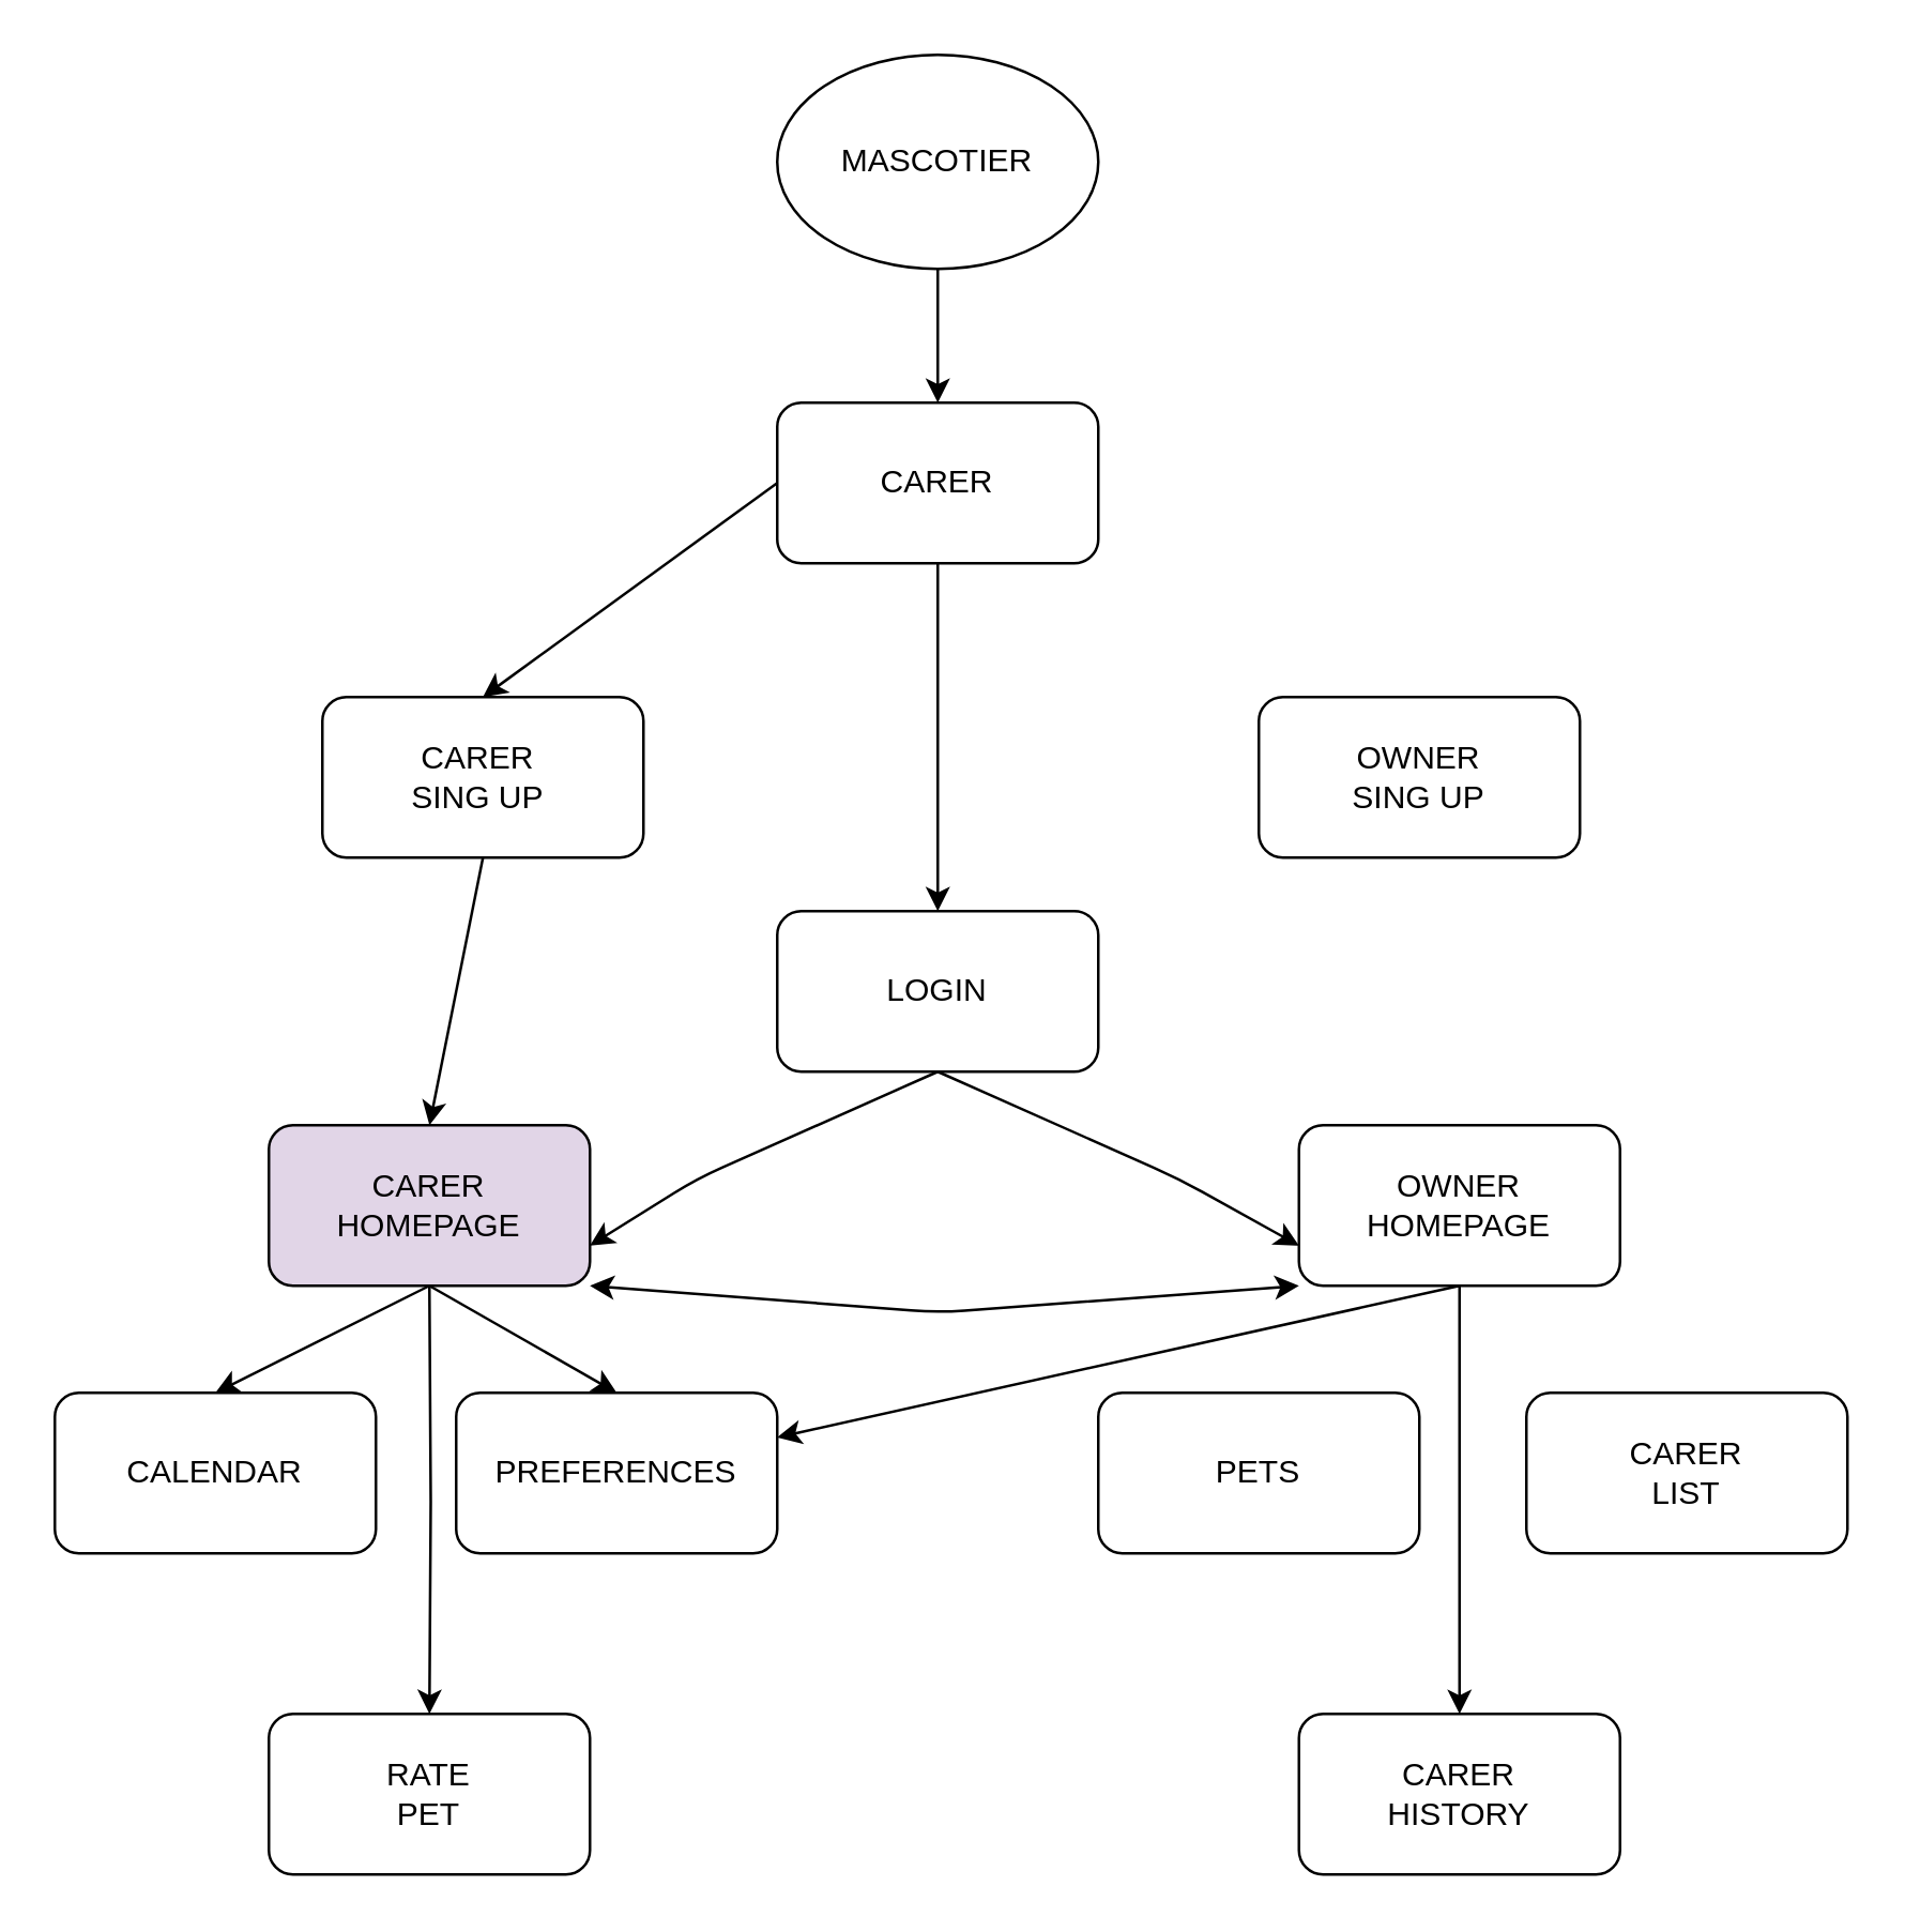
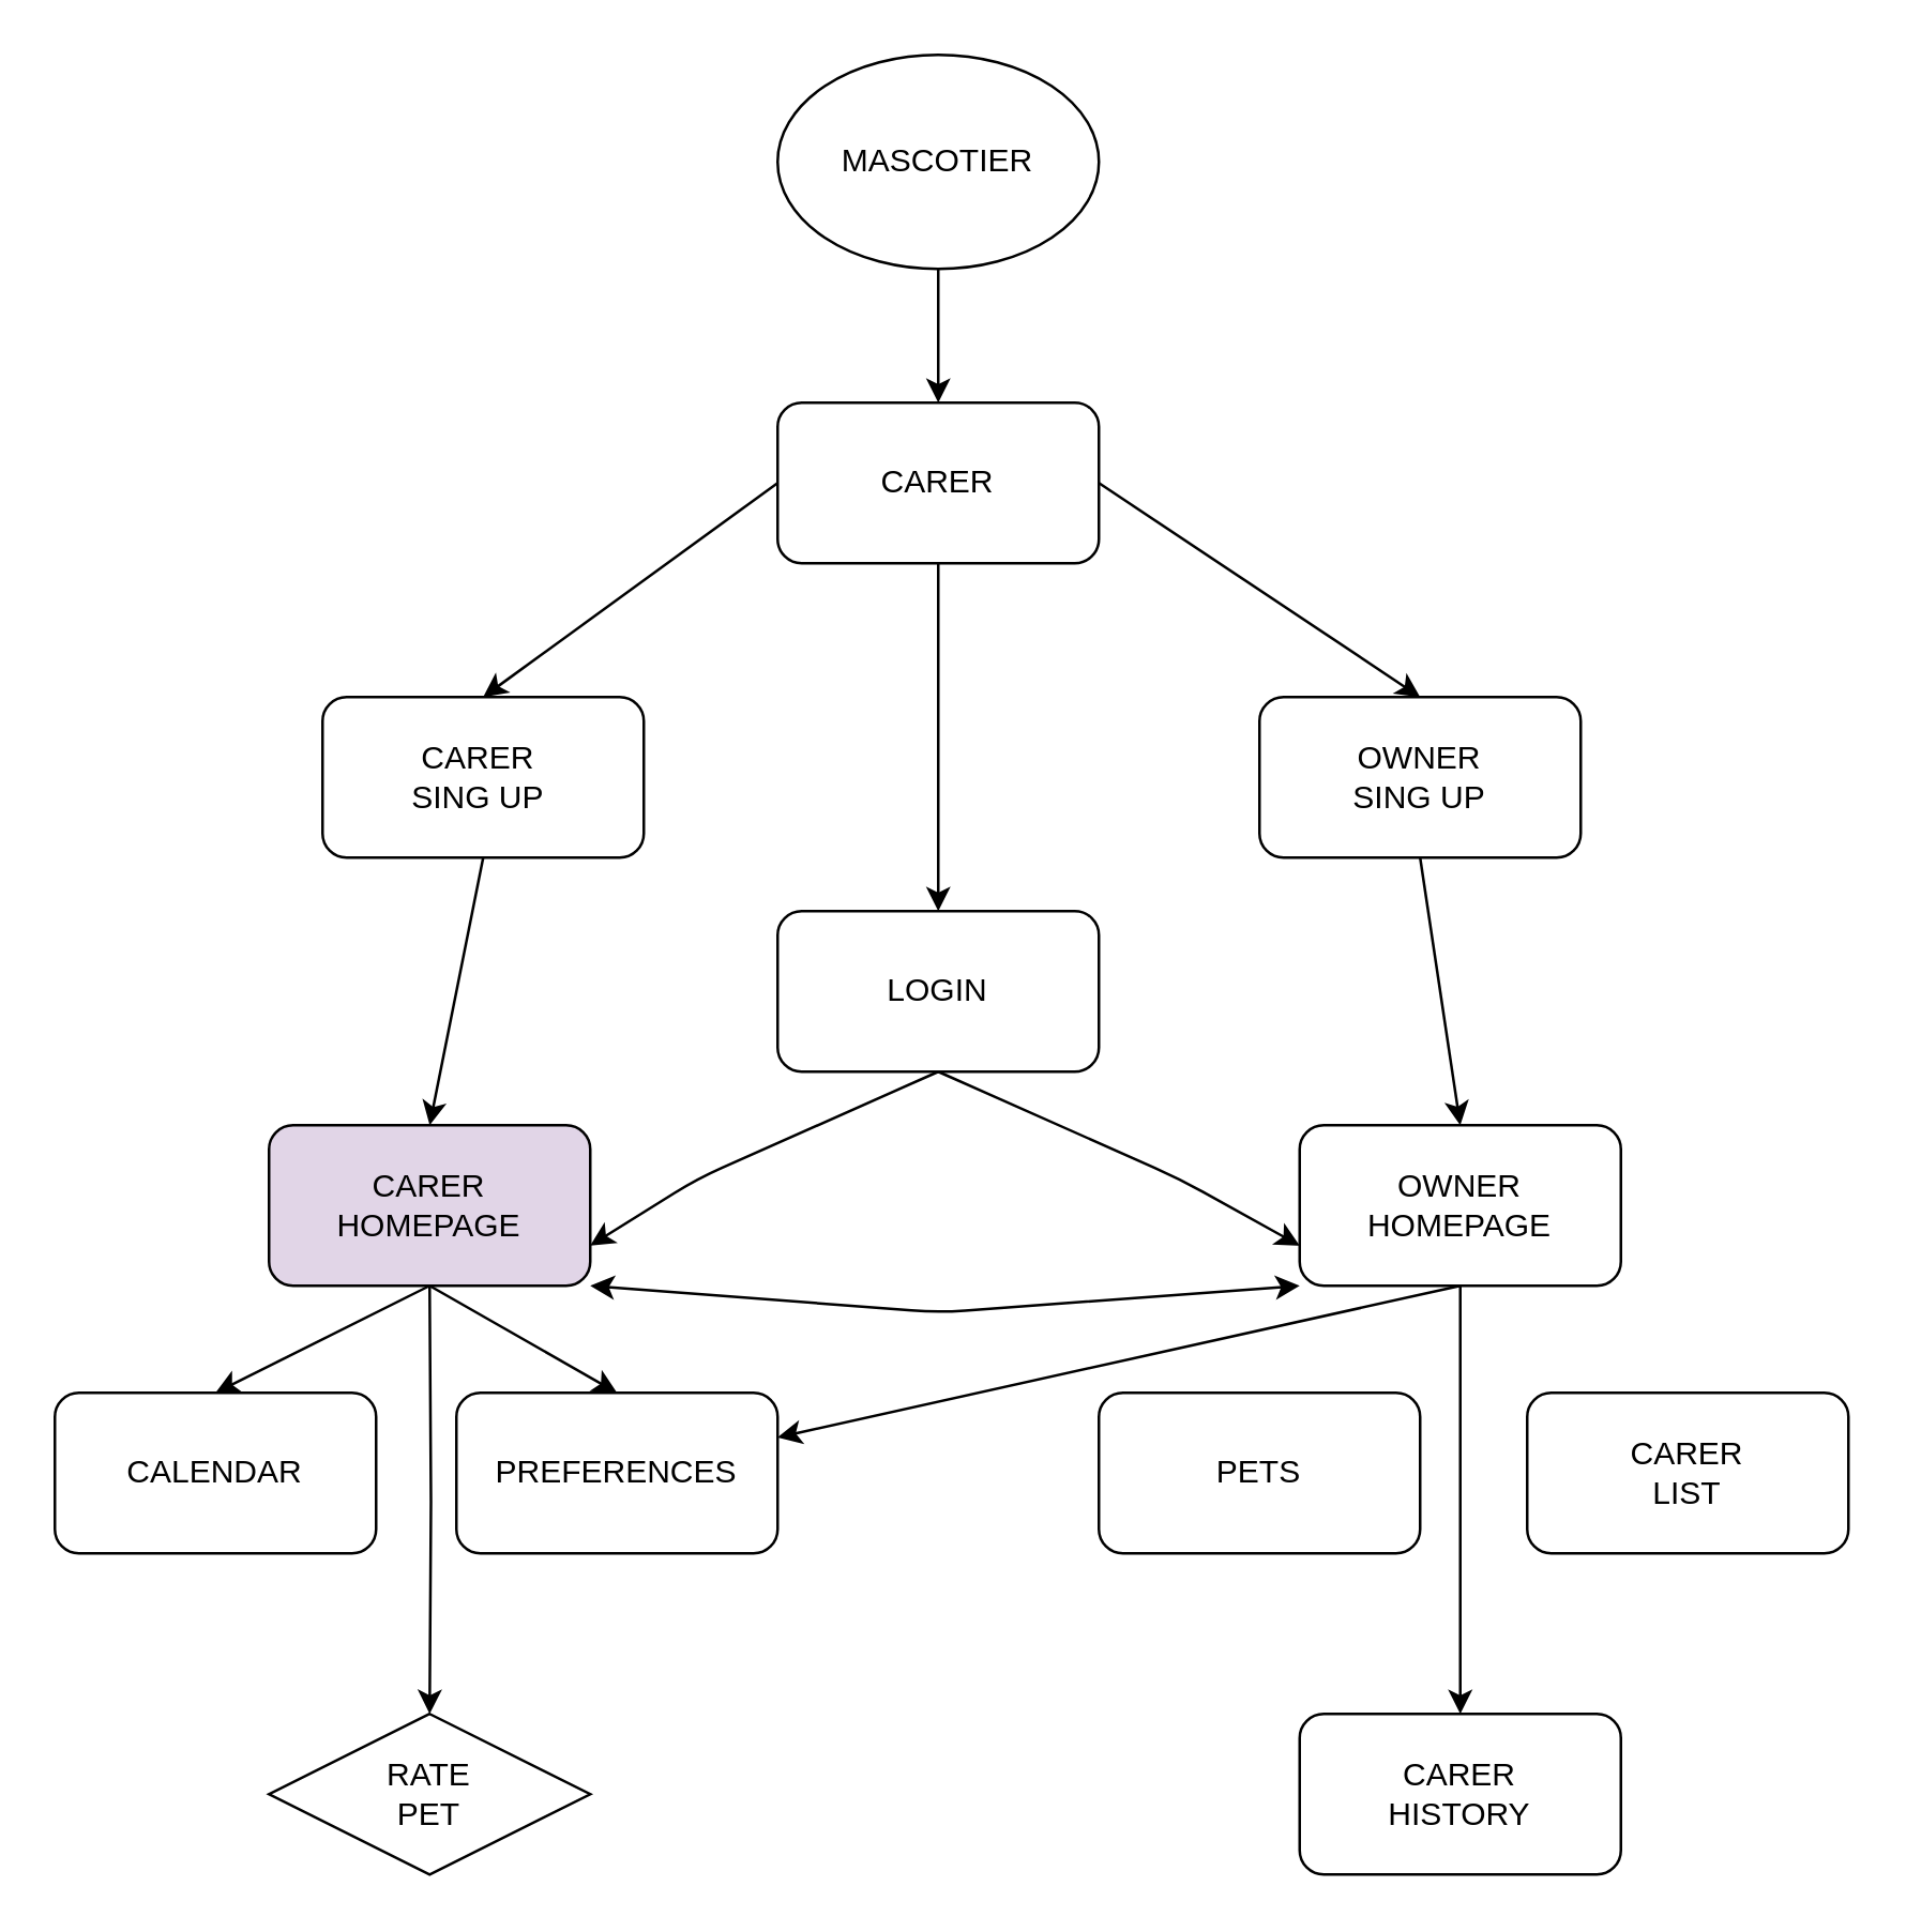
+ <mxCell id="2" style="edgeStyle=none;html=1;exitX=1;exitY=0.5;exitDx=0;exitDy=0;entryX=0.5;entryY=0;entryDx=0;entryDy=0;" parent="1" source="5" target="11" edge="1"><mxGeometry relative="1" as="geometry" /></mxCell>
+ <mxCell id="10" style="edgeStyle=none;html=1;exitX=0.5;exitY=1;exitDx=0;exitDy=0;entryX=0.5;entryY=0;entryDx=0;entryDy=0;" parent="1" source="11" target="14" edge="1"><mxGeometry relative="1" as="geometry" /></mxCell>
- <mxCell id="28" value="RATE&lt;br&gt;PET" style="rounded=1;whiteSpace=wrap;html=1;" parent="1" vertex="1"><mxGeometry x="100" y="640" width="120" height="60" as="geometry" /></mxCell>
+ <mxCell id="28" value="RATE&lt;br&gt;PET" style="rhombus;whiteSpace=wrap;html=1;" parent="1" vertex="1"><mxGeometry x="100" y="640" width="120" height="60" as="geometry" /></mxCell>
